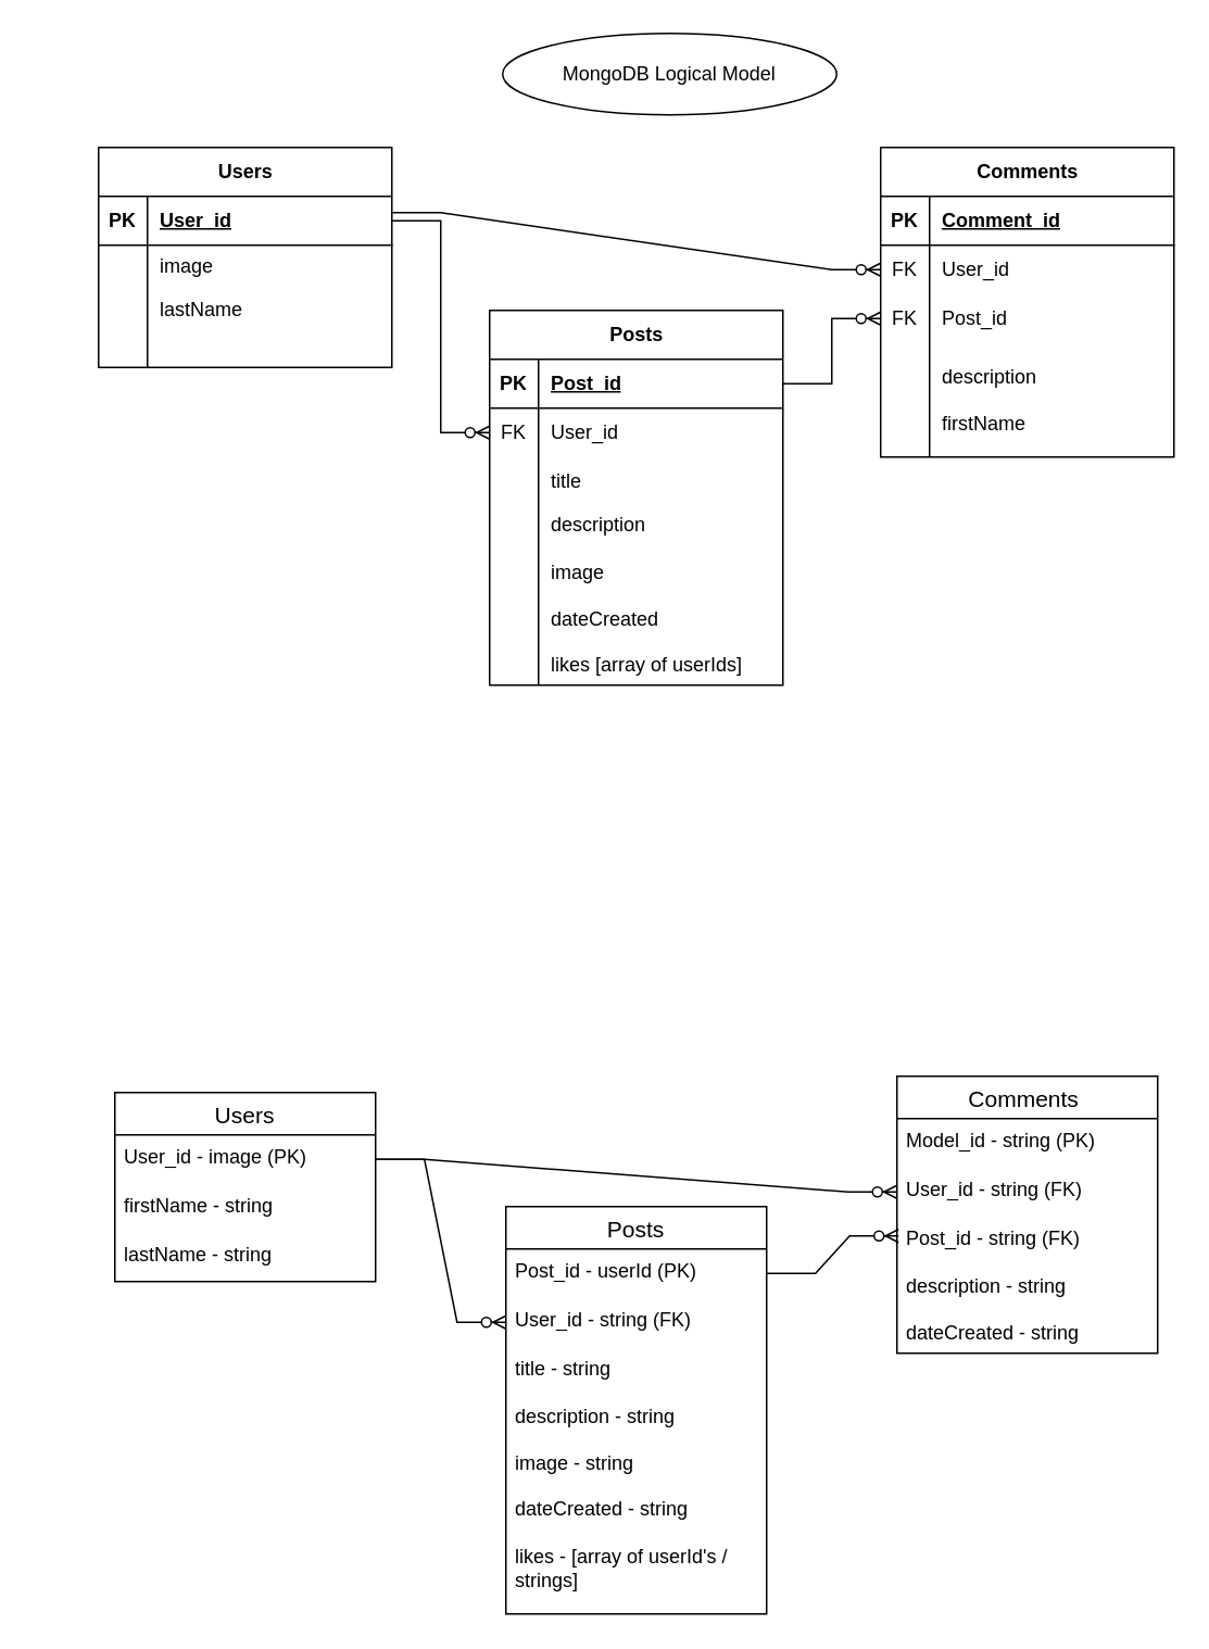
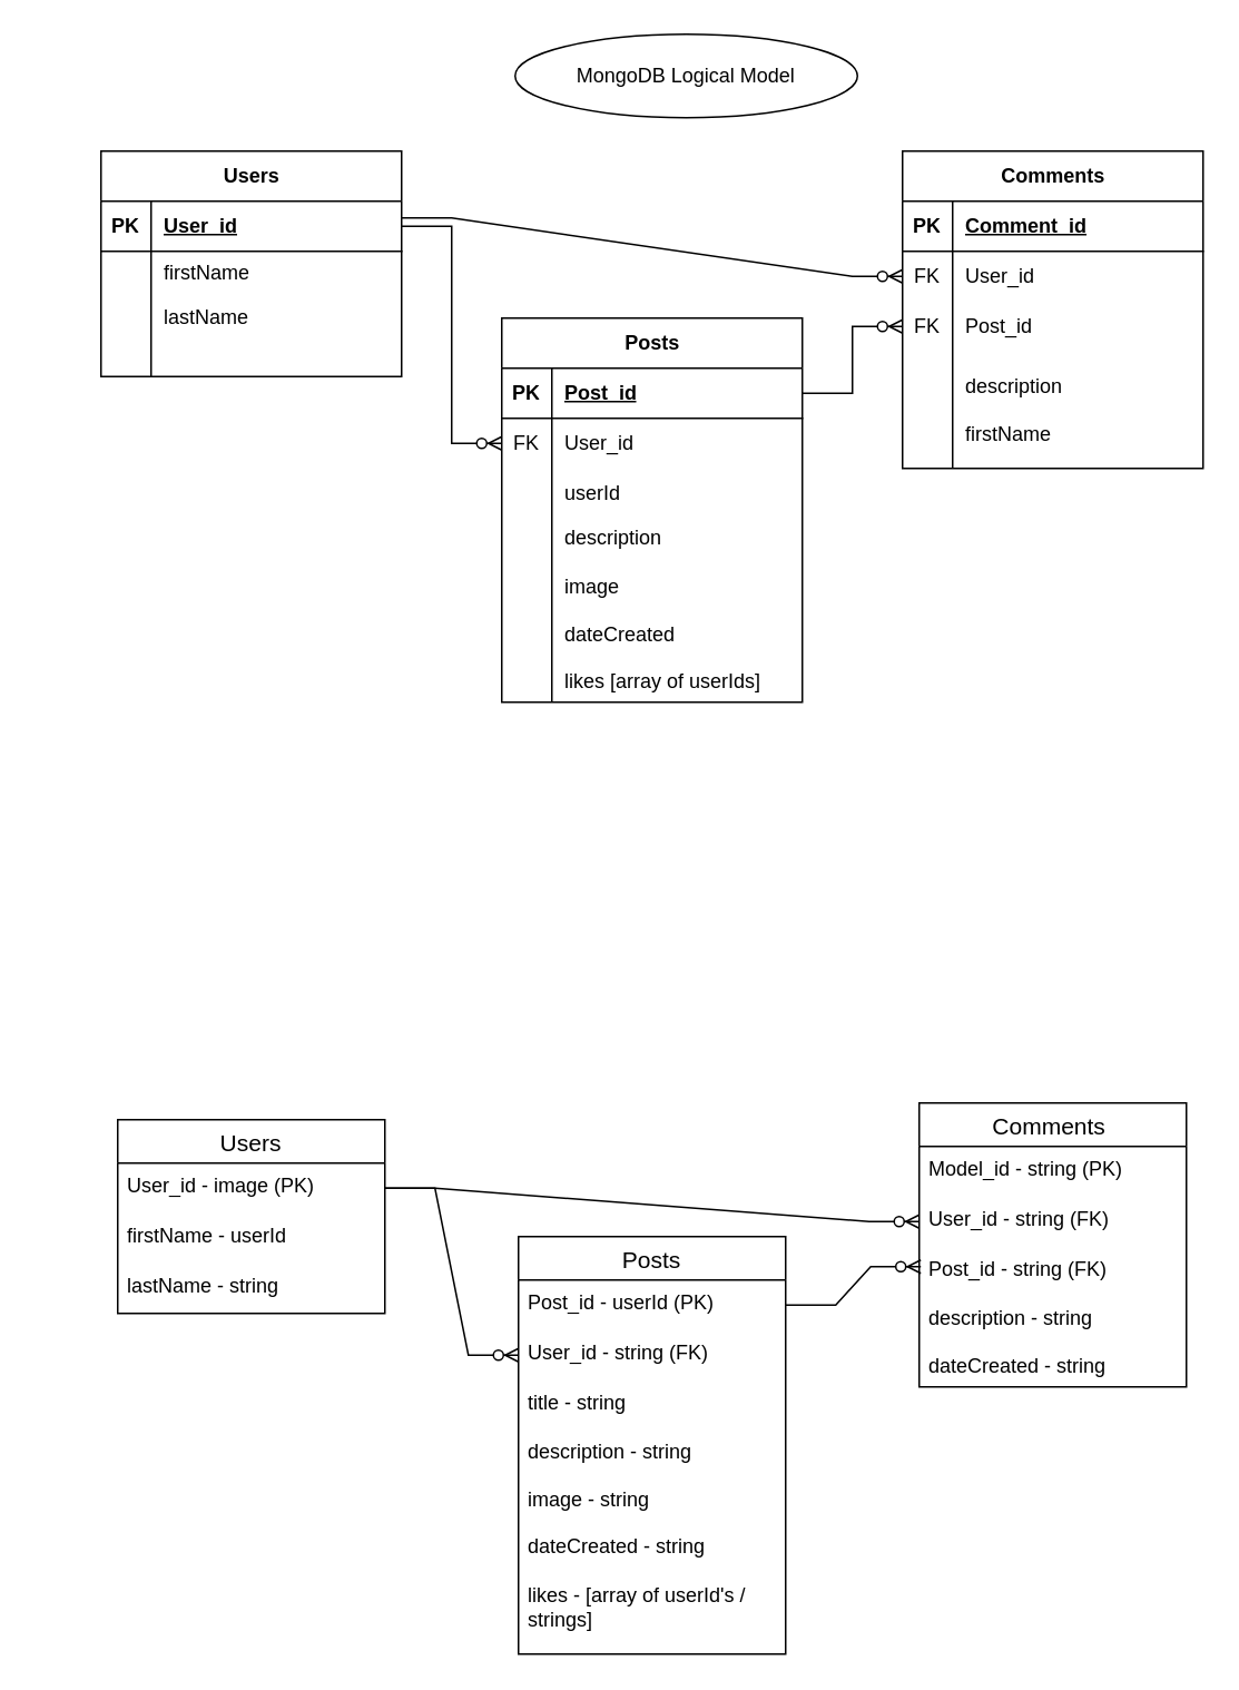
- <mxCell id="9" value="image" style="shape=partialRectangle;connectable=0;fillColor=none;top=0;left=0;bottom=0;right=0;align=left;spacingLeft=6;overflow=hidden;whiteSpace=wrap;html=1;" vertex="1" parent="7"><mxGeometry x="30" width="150" height="25" as="geometry"><mxRectangle width="150" height="25" as="alternateBounds" /></mxGeometry></mxCell>
+ <mxCell id="9" value="firstName" style="shape=partialRectangle;connectable=0;fillColor=none;top=0;left=0;bottom=0;right=0;align=left;spacingLeft=6;overflow=hidden;whiteSpace=wrap;html=1;" vertex="1" parent="7"><mxGeometry x="30" width="150" height="25" as="geometry"><mxRectangle width="150" height="25" as="alternateBounds" /></mxGeometry></mxCell>
- <mxCell id="25" value="title" style="shape=partialRectangle;connectable=0;fillColor=none;top=0;left=0;bottom=0;right=0;align=left;spacingLeft=6;overflow=hidden;whiteSpace=wrap;html=1;" vertex="1" parent="23"><mxGeometry x="30" width="150" height="30" as="geometry"><mxRectangle width="150" height="30" as="alternateBounds" /></mxGeometry></mxCell>
+ <mxCell id="25" value="userId" style="shape=partialRectangle;connectable=0;fillColor=none;top=0;left=0;bottom=0;right=0;align=left;spacingLeft=6;overflow=hidden;whiteSpace=wrap;html=1;" vertex="1" parent="23"><mxGeometry x="30" width="150" height="30" as="geometry"><mxRectangle width="150" height="30" as="alternateBounds" /></mxGeometry></mxCell>
- <mxCell id="48" value="firstName - string" style="text;strokeColor=none;fillColor=none;spacingLeft=4;spacingRight=4;overflow=hidden;rotatable=0;points=[[0,0.5],[1,0.5]];portConstraint=eastwest;fontSize=12;whiteSpace=wrap;html=1;" vertex="1" parent="46"><mxGeometry y="56" width="160" height="30" as="geometry" /></mxCell>
+ <mxCell id="48" value="firstName - userId" style="text;strokeColor=none;fillColor=none;spacingLeft=4;spacingRight=4;overflow=hidden;rotatable=0;points=[[0,0.5],[1,0.5]];portConstraint=eastwest;fontSize=12;whiteSpace=wrap;html=1;" vertex="1" parent="46"><mxGeometry y="56" width="160" height="30" as="geometry" /></mxCell>
